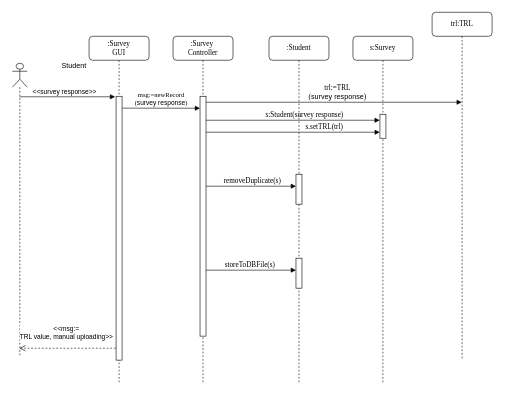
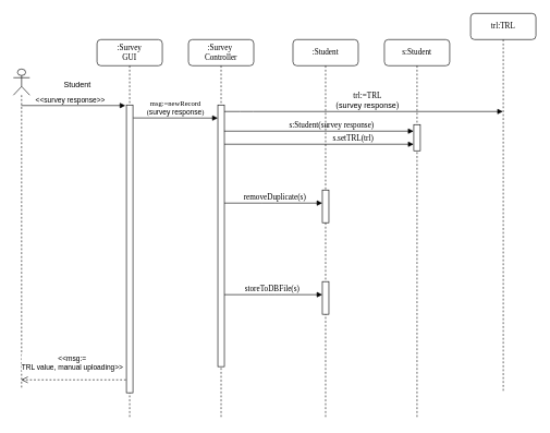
- <mxCell id="7" value="s:Survey" style="shape=umlLifeline;perimeter=lifelinePerimeter;whiteSpace=wrap;html=1;container=1;collapsible=0;recursiveResize=0;outlineConnect=0;rounded=1;shadow=0;comic=0;labelBackgroundColor=none;strokeWidth=1;fontFamily=Verdana;fontSize=12;align=center;" parent="1" vertex="1"><mxGeometry x="588" y="60" width="100" height="580" as="geometry" /></mxCell>
+ <mxCell id="7" value="s:Student" style="shape=umlLifeline;perimeter=lifelinePerimeter;whiteSpace=wrap;html=1;container=1;collapsible=0;recursiveResize=0;outlineConnect=0;rounded=1;shadow=0;comic=0;labelBackgroundColor=none;strokeWidth=1;fontFamily=Verdana;fontSize=12;align=center;" parent="1" vertex="1"><mxGeometry x="588" y="60" width="100" height="580" as="geometry" /></mxCell>
- <mxCell id="14" value="Student" style="text;html=1;strokeColor=none;fillColor=none;align=center;verticalAlign=middle;whiteSpace=wrap;rounded=0;" parent="1" vertex="1"><mxGeometry x="108" y="90" width="30" height="40" as="geometry" /></mxCell>
+ <mxCell id="14" value="Student" style="text;html=1;strokeColor=none;fillColor=none;align=center;verticalAlign=middle;whiteSpace=wrap;rounded=0;" parent="1" vertex="1"><mxGeometry x="103" y="110" width="30" height="40" as="geometry" /></mxCell>
